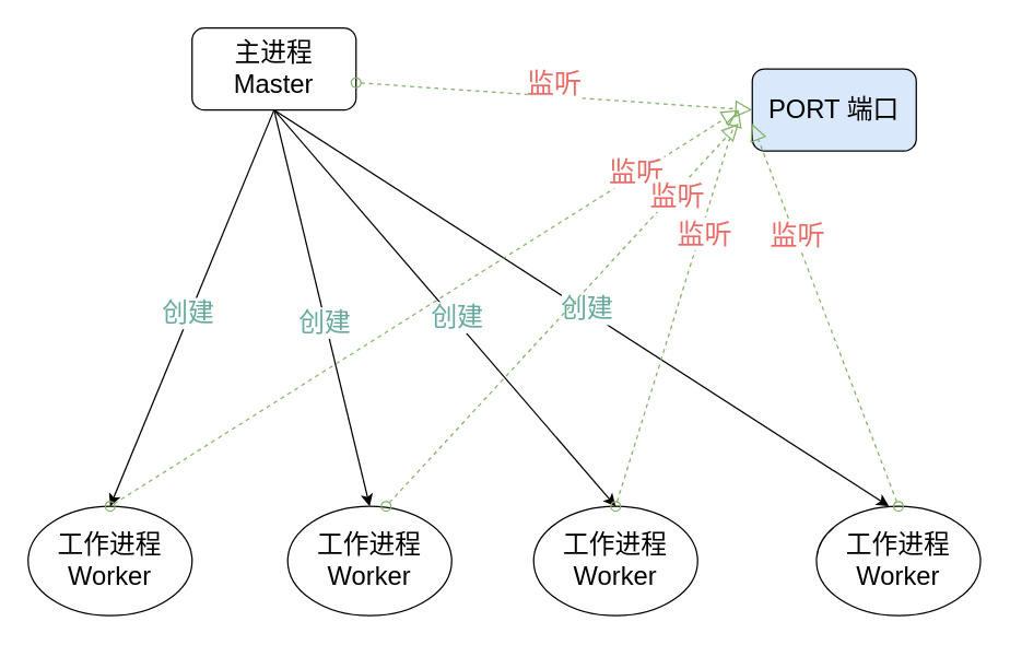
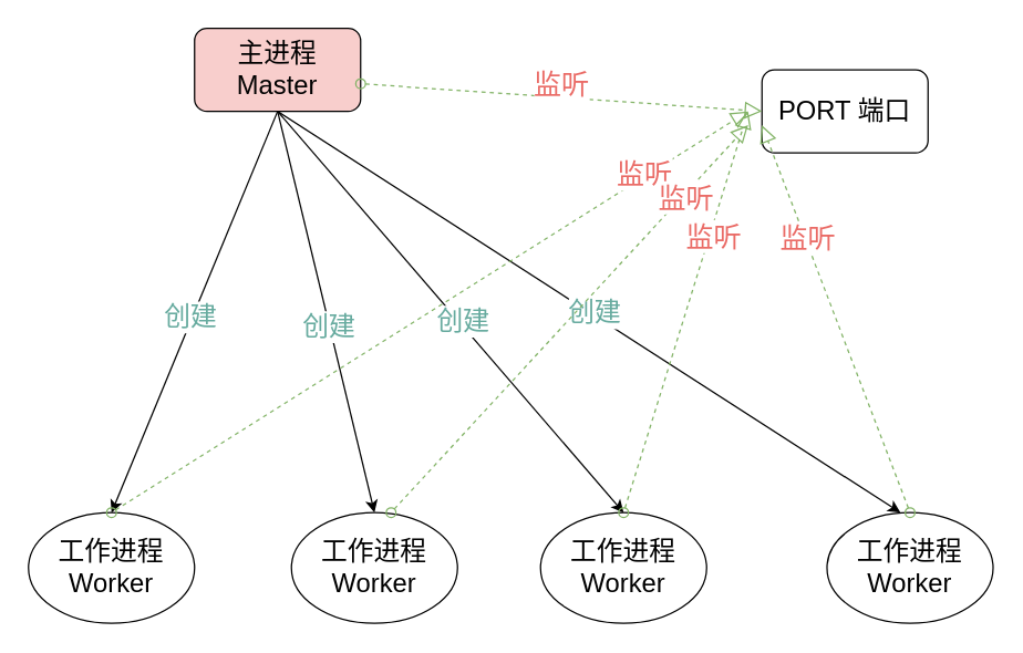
- <mxCell id="2" value="主进程 Master" style="rounded=1;whiteSpace=wrap;html=1;fontSize=19;" parent="1" vertex="1"><mxGeometry x="140" y="20" width="120" height="60" as="geometry" /></mxCell>
+ <mxCell id="2" value="主进程 Master" style="rounded=1;whiteSpace=wrap;html=1;fontSize=19;fillColor=#f8cecc;" parent="1" vertex="1"><mxGeometry x="140" y="20" width="120" height="60" as="geometry" /></mxCell>
- <mxCell id="15" value="&lt;font style=&quot;font-size: 19px&quot;&gt;PORT 端口&lt;/font&gt;" style="rounded=1;whiteSpace=wrap;html=1;fillColor=#dae8fc;" parent="1" vertex="1"><mxGeometry x="550" y="50" width="120" height="60" as="geometry" /></mxCell>
+ <mxCell id="15" value="&lt;font style=&quot;font-size: 19px&quot;&gt;PORT 端口&lt;/font&gt;" style="rounded=1;whiteSpace=wrap;html=1;" parent="1" vertex="1"><mxGeometry x="550" y="50" width="120" height="60" as="geometry" /></mxCell>
